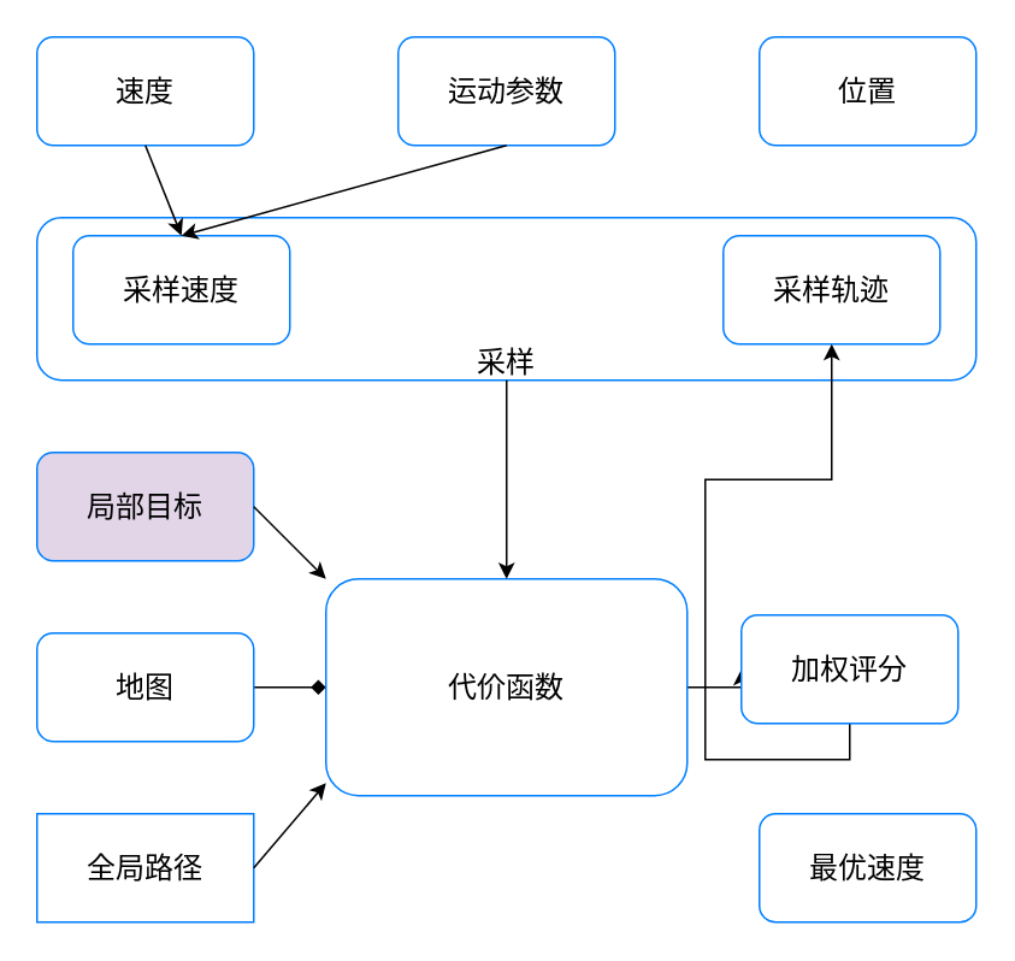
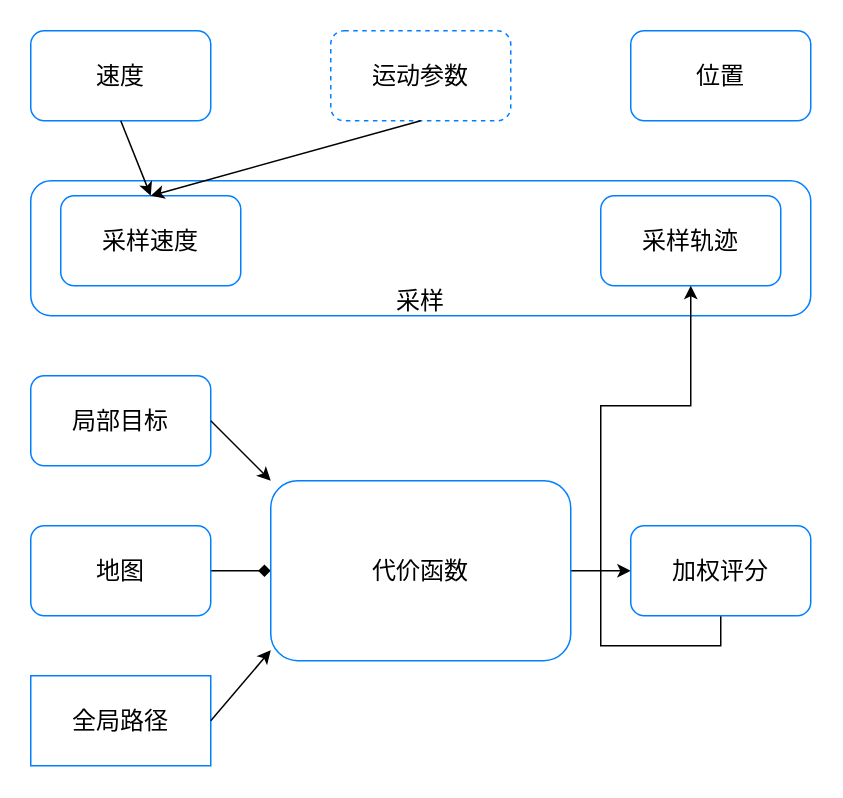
- <mxCell id="3" value="&lt;font style=&quot;font-size: 16px&quot;&gt;运动参数&lt;/font&gt;" style="rounded=1;whiteSpace=wrap;html=1;strokeColor=#007FFF;" vertex="1" parent="1"><mxGeometry x="220" y="20" width="120" height="60" as="geometry" /></mxCell>
+ <mxCell id="3" value="&lt;font style=&quot;font-size: 16px&quot;&gt;运动参数&lt;/font&gt;" style="rounded=1;whiteSpace=wrap;html=1;strokeColor=#007FFF;dashed=1;" vertex="1" parent="1"><mxGeometry x="220" y="20" width="120" height="60" as="geometry" /></mxCell>
- <mxCell id="21" value="" style="endArrow=classic;html=1;exitX=0.5;exitY=1;exitDx=0;exitDy=0;entryX=0.5;entryY=0;entryDx=0;entryDy=0;" edge="1" parent="1" source="8" target="14"><mxGeometry width="50" height="50" relative="1" as="geometry"><mxPoint x="290" y="320" as="sourcePoint" /><mxPoint x="340" y="270" as="targetPoint" /></mxGeometry></mxCell>
- <mxCell id="9" value="&lt;font style=&quot;font-size: 16px&quot;&gt;局部目标&lt;/font&gt;" style="rounded=1;whiteSpace=wrap;html=1;strokeColor=#007FFF;fillColor=#e1d5e7;" vertex="1" parent="1"><mxGeometry x="20" y="250" width="120" height="60" as="geometry" /></mxCell>
+ <mxCell id="9" value="&lt;font style=&quot;font-size: 16px&quot;&gt;局部目标&lt;/font&gt;" style="rounded=1;whiteSpace=wrap;html=1;strokeColor=#007FFF;" vertex="1" parent="1"><mxGeometry x="20" y="250" width="120" height="60" as="geometry" /></mxCell>
- <mxCell id="16" value="&lt;font style=&quot;font-size: 16px&quot;&gt;加权评分&lt;/font&gt;" style="rounded=1;whiteSpace=wrap;html=1;strokeColor=#007FFF;" vertex="1" parent="1"><mxGeometry x="410" y="340" width="120" height="60" as="geometry" /></mxCell>
+ <mxCell id="16" value="&lt;font style=&quot;font-size: 16px&quot;&gt;加权评分&lt;/font&gt;" style="rounded=1;whiteSpace=wrap;html=1;strokeColor=#007FFF;" vertex="1" parent="1"><mxGeometry x="420" y="350" width="120" height="60" as="geometry" /></mxCell>
- <mxCell id="17" value="&lt;font style=&quot;font-size: 16px&quot;&gt;最优速度&lt;/font&gt;" style="rounded=1;whiteSpace=wrap;html=1;strokeColor=#007FFF;" vertex="1" parent="1"><mxGeometry x="420" y="450" width="120" height="60" as="geometry" /></mxCell>
